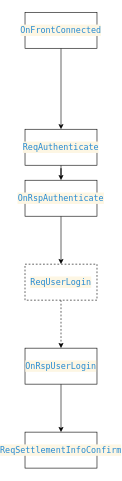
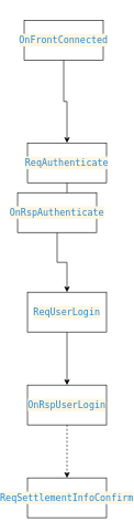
- <mxCell id="3" value="&lt;div style=&quot;color: rgb(101, 123, 131); background-color: rgb(253, 246, 227); font-family: &amp;quot;Fira Code&amp;quot;, Consolas, monospace, Consolas, &amp;quot;Courier New&amp;quot;, monospace; font-size: 14px; line-height: 19px; white-space: pre;&quot;&gt;&lt;span style=&quot;color: #268bd2;&quot;&gt;OnFrontConnected&lt;/span&gt;&lt;/div&gt;" style="rounded=0;whiteSpace=wrap;html=1;" vertex="1" parent="1"><mxGeometry x="20" y="20" width="120" height="60" as="geometry" /></mxCell>
+ <mxCell id="3" value="&lt;div style=&quot;color: rgb(101, 123, 131); background-color: rgb(253, 246, 227); font-family: &amp;quot;Fira Code&amp;quot;, Consolas, monospace, Consolas, &amp;quot;Courier New&amp;quot;, monospace; font-size: 14px; line-height: 19px; white-space: pre;&quot;&gt;&lt;span style=&quot;color: #268bd2;&quot;&gt;OnFrontConnected&lt;/span&gt;&lt;/div&gt;" style="rounded=0;whiteSpace=wrap;html=1;" vertex="1" parent="1"><mxGeometry x="15" y="30" width="120" height="60" as="geometry" /></mxCell>
- <mxCell id="7" value="&lt;div style=&quot;color: rgb(101, 123, 131); background-color: rgb(253, 246, 227); font-family: &amp;quot;Fira Code&amp;quot;, Consolas, monospace, Consolas, &amp;quot;Courier New&amp;quot;, monospace; font-weight: normal; font-size: 14px; line-height: 19px; white-space: pre;&quot;&gt;&lt;div&gt;&lt;span style=&quot;color: rgb(38, 139, 210);&quot;&gt;OnRspAuthenticate&lt;/span&gt;&lt;/div&gt;&lt;/div&gt;" style="whiteSpace=wrap;html=1;rounded=0;" vertex="1" parent="1"><mxGeometry x="20" y="300" width="120" height="60" as="geometry" /></mxCell>
+ <mxCell id="7" value="&lt;div style=&quot;color: rgb(101, 123, 131); background-color: rgb(253, 246, 227); font-family: &amp;quot;Fira Code&amp;quot;, Consolas, monospace, Consolas, &amp;quot;Courier New&amp;quot;, monospace; font-weight: normal; font-size: 14px; line-height: 19px; white-space: pre;&quot;&gt;&lt;div&gt;&lt;span style=&quot;color: rgb(38, 139, 210);&quot;&gt;OnRspAuthenticate&lt;/span&gt;&lt;/div&gt;&lt;/div&gt;" style="whiteSpace=wrap;html=1;rounded=0;" vertex="1" parent="1"><mxGeometry x="5" y="290" width="120" height="60" as="geometry" /></mxCell>
- <mxCell id="9" value="&lt;div style=&quot;color: rgb(101, 123, 131); background-color: rgb(253, 246, 227); font-family: &amp;quot;Fira Code&amp;quot;, Consolas, monospace, Consolas, &amp;quot;Courier New&amp;quot;, monospace; font-weight: normal; font-size: 14px; line-height: 19px; white-space: pre;&quot;&gt;&lt;div&gt;&lt;span style=&quot;color: rgb(38, 139, 210);&quot;&gt;ReqUserLogin&lt;/span&gt;&lt;/div&gt;&lt;/div&gt;" style="whiteSpace=wrap;html=1;rounded=0;dashed=1;" vertex="1" parent="1"><mxGeometry x="20" y="440" width="120" height="60" as="geometry" /></mxCell>
+ <mxCell id="9" value="&lt;div style=&quot;color: rgb(101, 123, 131); background-color: rgb(253, 246, 227); font-family: &amp;quot;Fira Code&amp;quot;, Consolas, monospace, Consolas, &amp;quot;Courier New&amp;quot;, monospace; font-weight: normal; font-size: 14px; line-height: 19px; white-space: pre;&quot;&gt;&lt;div&gt;&lt;span style=&quot;color: rgb(38, 139, 210);&quot;&gt;ReqUserLogin&lt;/span&gt;&lt;/div&gt;&lt;/div&gt;" style="whiteSpace=wrap;html=1;rounded=0;" vertex="1" parent="1"><mxGeometry x="20" y="440" width="120" height="60" as="geometry" /></mxCell>
- <mxCell id="8" value="" style="edgeStyle=orthogonalEdgeStyle;rounded=0;orthogonalLoop=1;jettySize=auto;html=1;dashed=1;" edge="1" parent="1" source="9" target="11"><mxGeometry relative="1" as="geometry" /></mxCell>
+ <mxCell id="8" value="" style="edgeStyle=orthogonalEdgeStyle;rounded=0;orthogonalLoop=1;jettySize=auto;html=1;" edge="1" parent="1" source="9" target="11"><mxGeometry relative="1" as="geometry" /></mxCell>
- <mxCell id="10" value="" style="edgeStyle=orthogonalEdgeStyle;rounded=0;orthogonalLoop=1;jettySize=auto;html=1;" edge="1" parent="1" source="11" target="12"><mxGeometry relative="1" as="geometry" /></mxCell>
+ <mxCell id="10" value="" style="edgeStyle=orthogonalEdgeStyle;rounded=0;orthogonalLoop=1;jettySize=auto;html=1;dashed=1;" edge="1" parent="1" source="11" target="12"><mxGeometry relative="1" as="geometry" /></mxCell>
